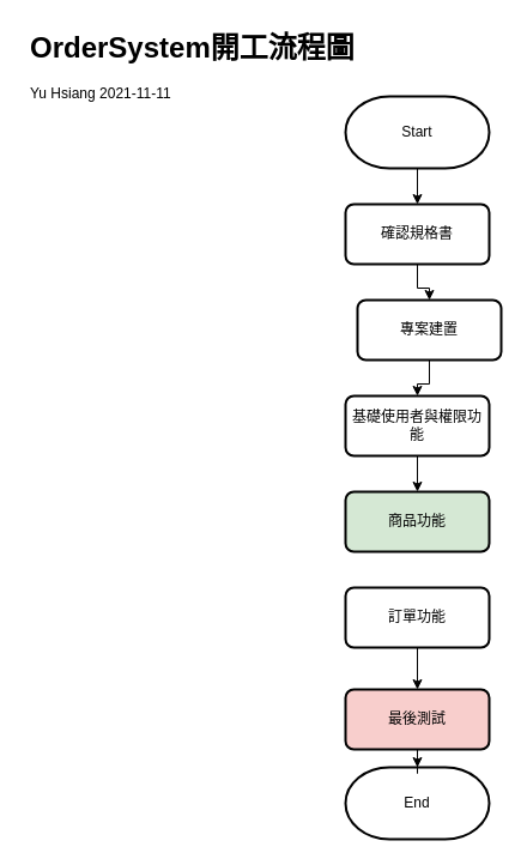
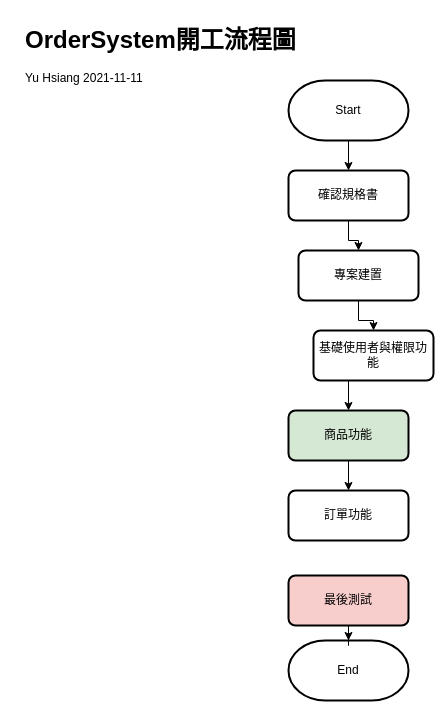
- <mxCell id="9" value="基礎使用者與權限功能" style="rounded=1;whiteSpace=wrap;html=1;absoluteArcSize=1;arcSize=14;strokeWidth=2;" vertex="1" parent="1"><mxGeometry x="288" y="330" width="120" height="50" as="geometry" /></mxCell>
+ <mxCell id="9" value="基礎使用者與權限功能" style="rounded=1;whiteSpace=wrap;html=1;absoluteArcSize=1;arcSize=14;strokeWidth=2;" vertex="1" parent="1"><mxGeometry x="313" y="330" width="120" height="50" as="geometry" /></mxCell>
+ <mxCell id="10" style="edgeStyle=orthogonalEdgeStyle;rounded=0;orthogonalLoop=1;jettySize=auto;html=1;exitX=0.5;exitY=1;exitDx=0;exitDy=0;entryX=0.5;entryY=0;entryDx=0;entryDy=0;" edge="1" parent="1" source="11" target="13"><mxGeometry relative="1" as="geometry" /></mxCell>
- <mxCell id="12" style="edgeStyle=orthogonalEdgeStyle;rounded=0;orthogonalLoop=1;jettySize=auto;html=1;exitX=0.5;exitY=1;exitDx=0;exitDy=0;" edge="1" parent="1" source="13" target="17"><mxGeometry relative="1" as="geometry" /></mxCell>
